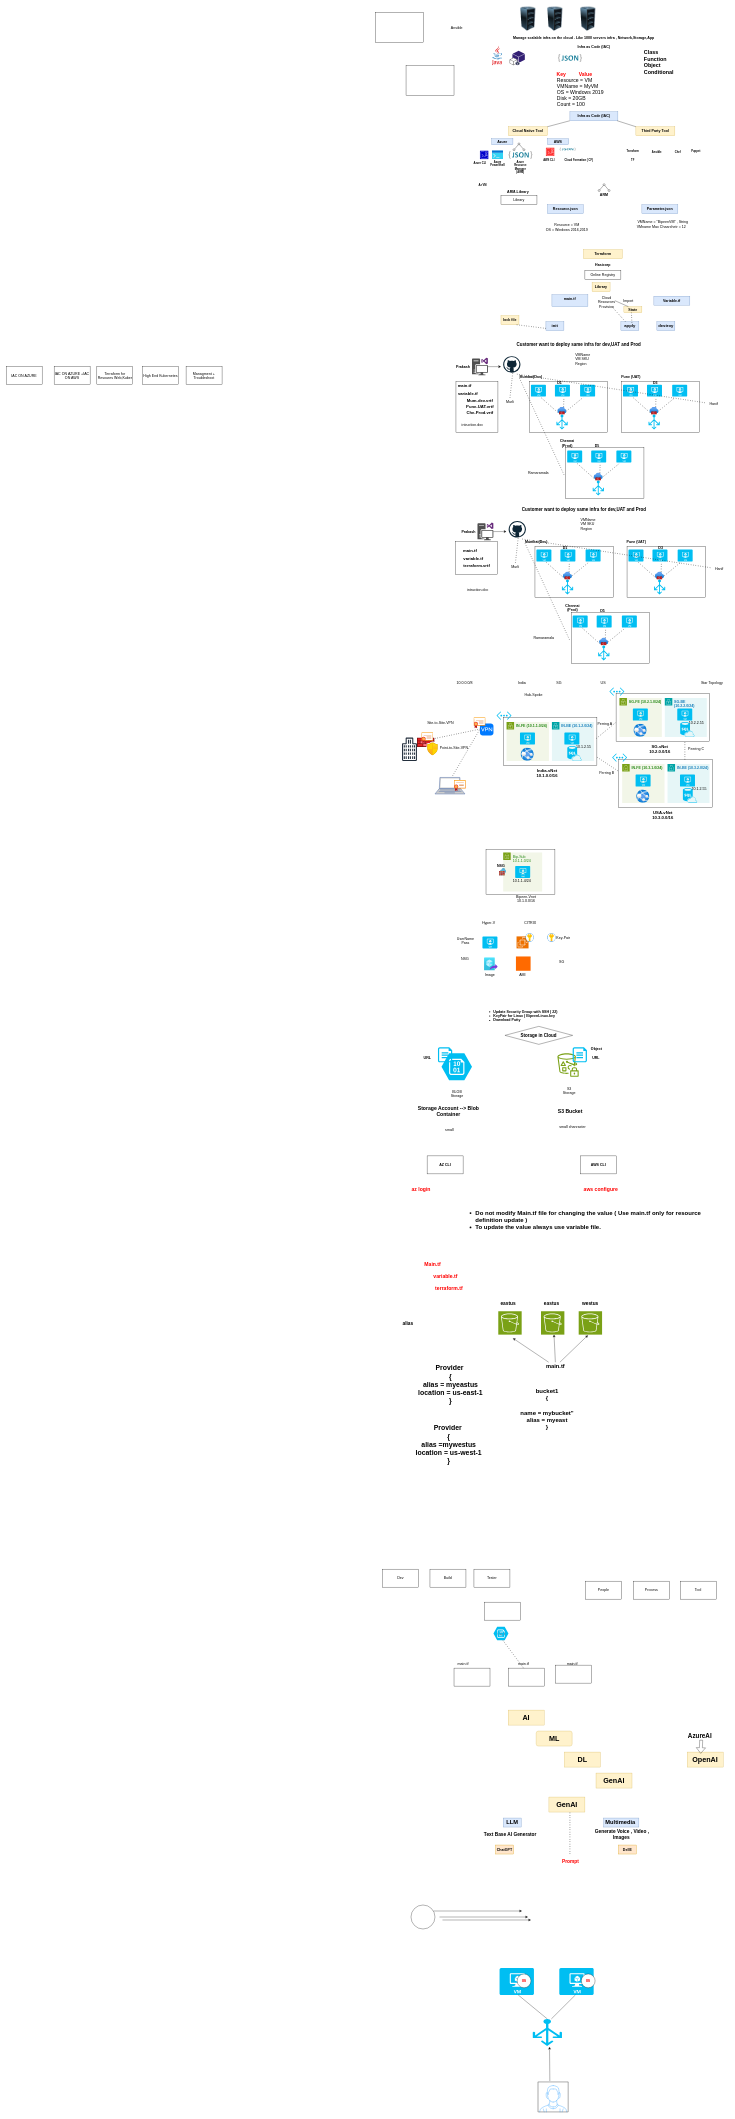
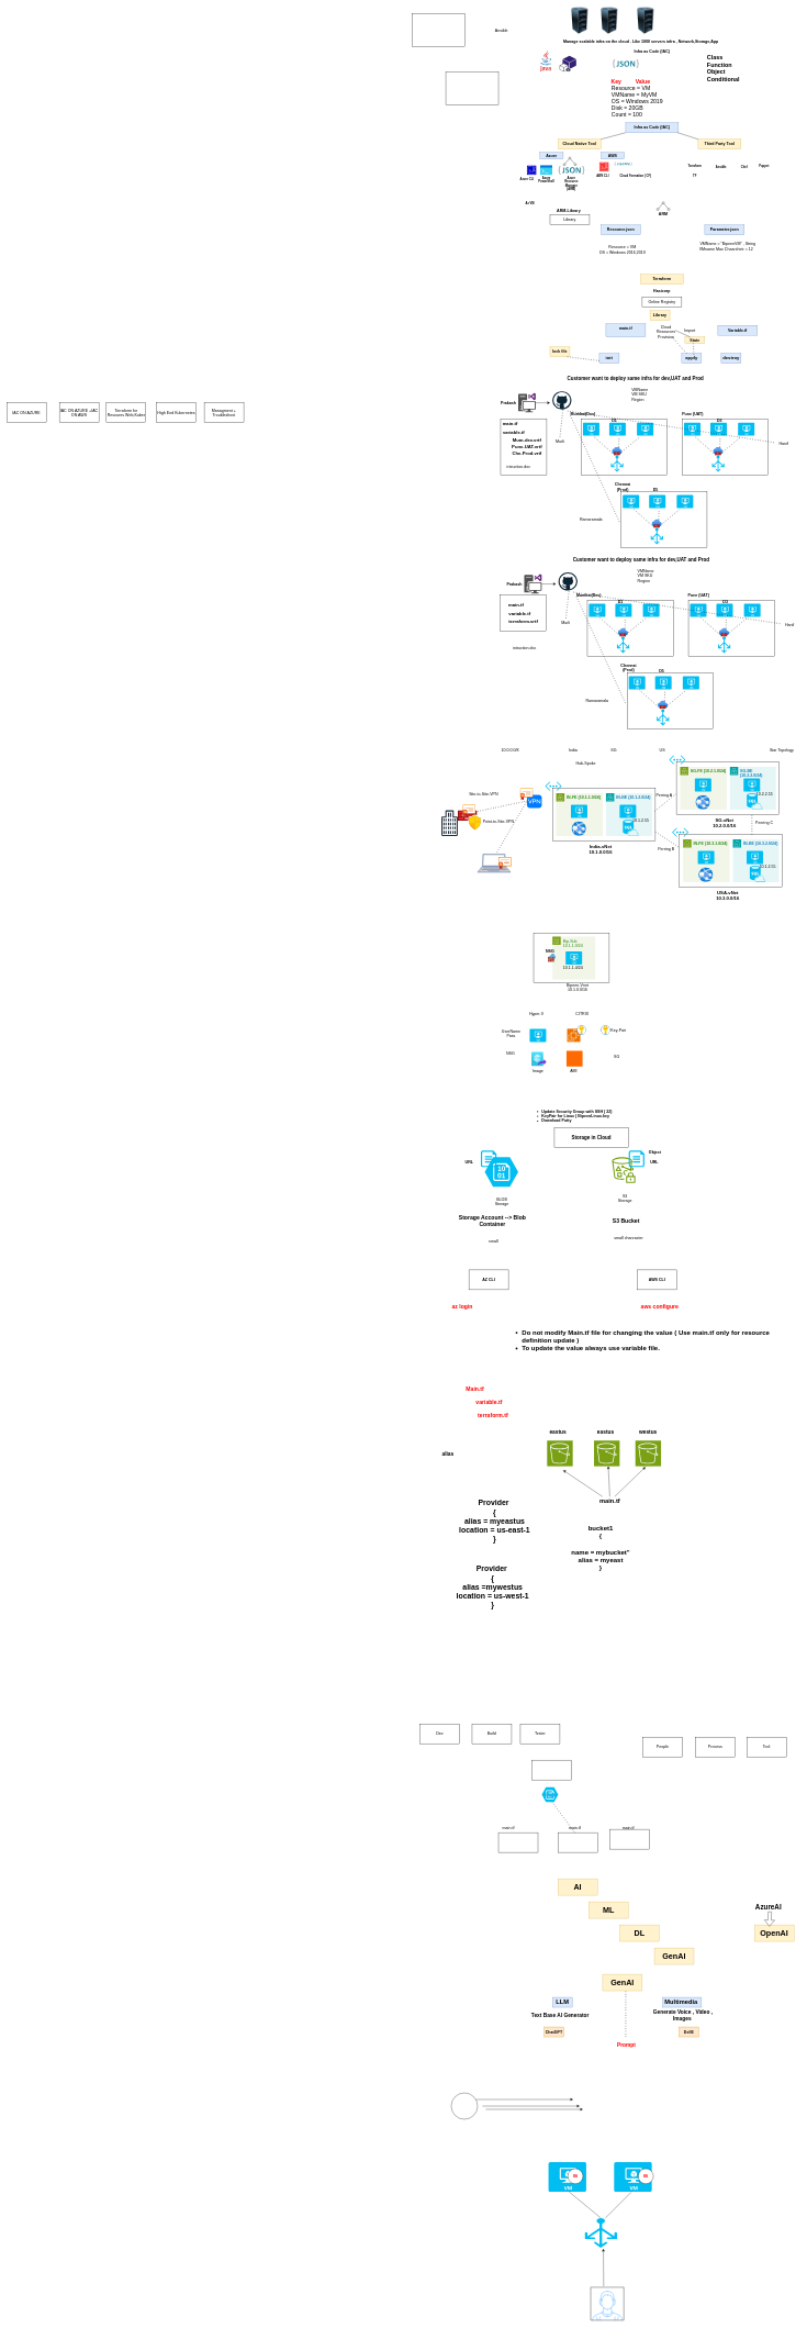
- <mxCell id="251" value="Storage in Cloud" style="rhombus;whiteSpace=wrap;html=1;fontStyle=1;fontSize=15;" parent="1" vertex="1"><mxGeometry x="1683.35" y="3420" width="225.83" height="60" as="geometry" /></mxCell>
+ <mxCell id="251" value="Storage in Cloud" style="rounded=0;whiteSpace=wrap;html=1;fontStyle=1;fontSize=15;" parent="1" vertex="1"><mxGeometry x="1683.35" y="3420" width="225.83" height="60" as="geometry" /></mxCell>
- <mxCell id="307" value="ML" style="whiteSpace=wrap;html=1;fillColor=#fff2cc;strokeColor=#d6b656;fontStyle=1;fontSize=24;rounded=1;" parent="1" vertex="1"><mxGeometry x="1787.5" y="5770" width="120" height="50" as="geometry" /></mxCell>
+ <mxCell id="307" value="ML" style="rounded=0;whiteSpace=wrap;html=1;fillColor=#fff2cc;strokeColor=#d6b656;fontStyle=1;fontSize=24;" parent="1" vertex="1"><mxGeometry x="1787.5" y="5770" width="120" height="50" as="geometry" /></mxCell>
